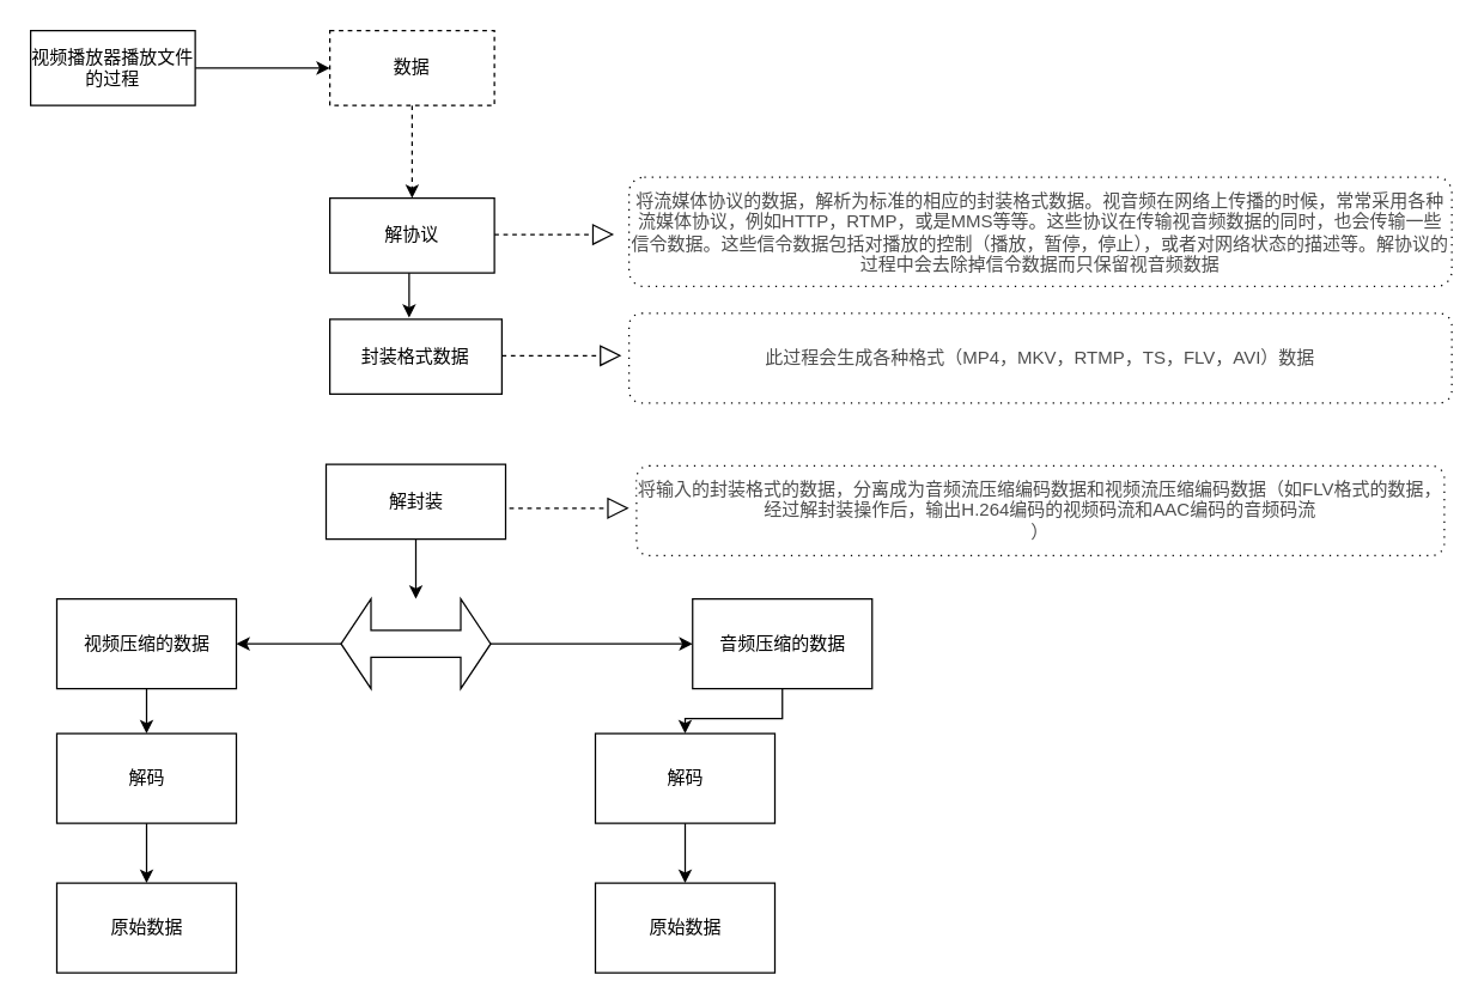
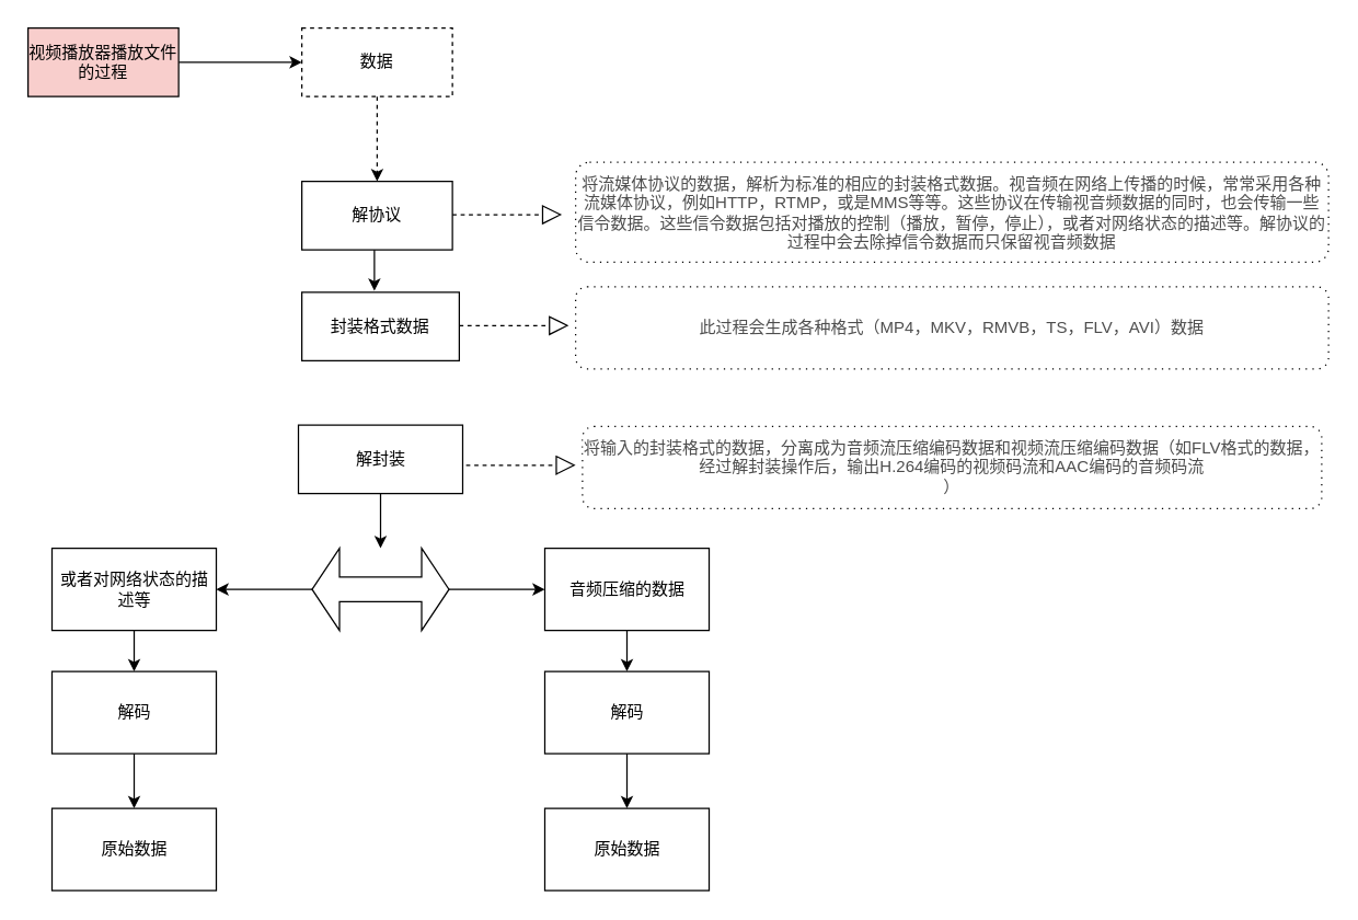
- <mxCell id="3" value="视频播放器播放文件的过程" style="rounded=0;whiteSpace=wrap;html=1;" vertex="1" parent="1"><mxGeometry x="20" y="20" width="110" height="50" as="geometry" /></mxCell>
+ <mxCell id="3" value="视频播放器播放文件的过程" style="rounded=0;whiteSpace=wrap;html=1;fillColor=#f8cecc;" vertex="1" parent="1"><mxGeometry x="20" y="20" width="110" height="50" as="geometry" /></mxCell>
- <mxCell id="14" value="&lt;span style=&quot;color: rgb(77, 77, 77); font-size: 12px; background-color: rgb(255, 255, 255);&quot;&gt;此过程会生成各种格式（MP4，MKV，RTMP，TS，FLV，AVI）数据&lt;/span&gt;" style="shape=ext;rounded=1;html=1;whiteSpace=wrap;dashed=1;dashPattern=1 4;arcSize=14;fontSize=12;labelPosition=center;verticalLabelPosition=middle;align=center;verticalAlign=middle;" vertex="1" parent="1"><mxGeometry x="420" y="209" width="550" height="60" as="geometry" /></mxCell>
+ <mxCell id="14" value="&lt;span style=&quot;color: rgb(77, 77, 77); font-size: 12px; background-color: rgb(255, 255, 255);&quot;&gt;此过程会生成各种格式（MP4，MKV，RMVB，TS，FLV，AVI）数据&lt;/span&gt;" style="shape=ext;rounded=1;html=1;whiteSpace=wrap;dashed=1;dashPattern=1 4;arcSize=14;fontSize=12;labelPosition=center;verticalLabelPosition=middle;align=center;verticalAlign=middle;" vertex="1" parent="1"><mxGeometry x="420" y="209" width="550" height="60" as="geometry" /></mxCell>
- <mxCell id="23" value="视频压缩的数据" style="whiteSpace=wrap;html=1;" vertex="1" parent="1"><mxGeometry x="37.5" y="400" width="120" height="60" as="geometry" /></mxCell>
+ <mxCell id="23" value="或者对网络状态的描述等" style="whiteSpace=wrap;html=1;" vertex="1" parent="1"><mxGeometry x="37.5" y="400" width="120" height="60" as="geometry" /></mxCell>
- <mxCell id="21" value="音频压缩的数据" style="whiteSpace=wrap;html=1;" vertex="1" parent="1"><mxGeometry x="462.5" y="400" width="120" height="60" as="geometry" /></mxCell>
+ <mxCell id="21" value="音频压缩的数据" style="whiteSpace=wrap;html=1;" vertex="1" parent="1"><mxGeometry x="397.5" y="400" width="120" height="60" as="geometry" /></mxCell>
